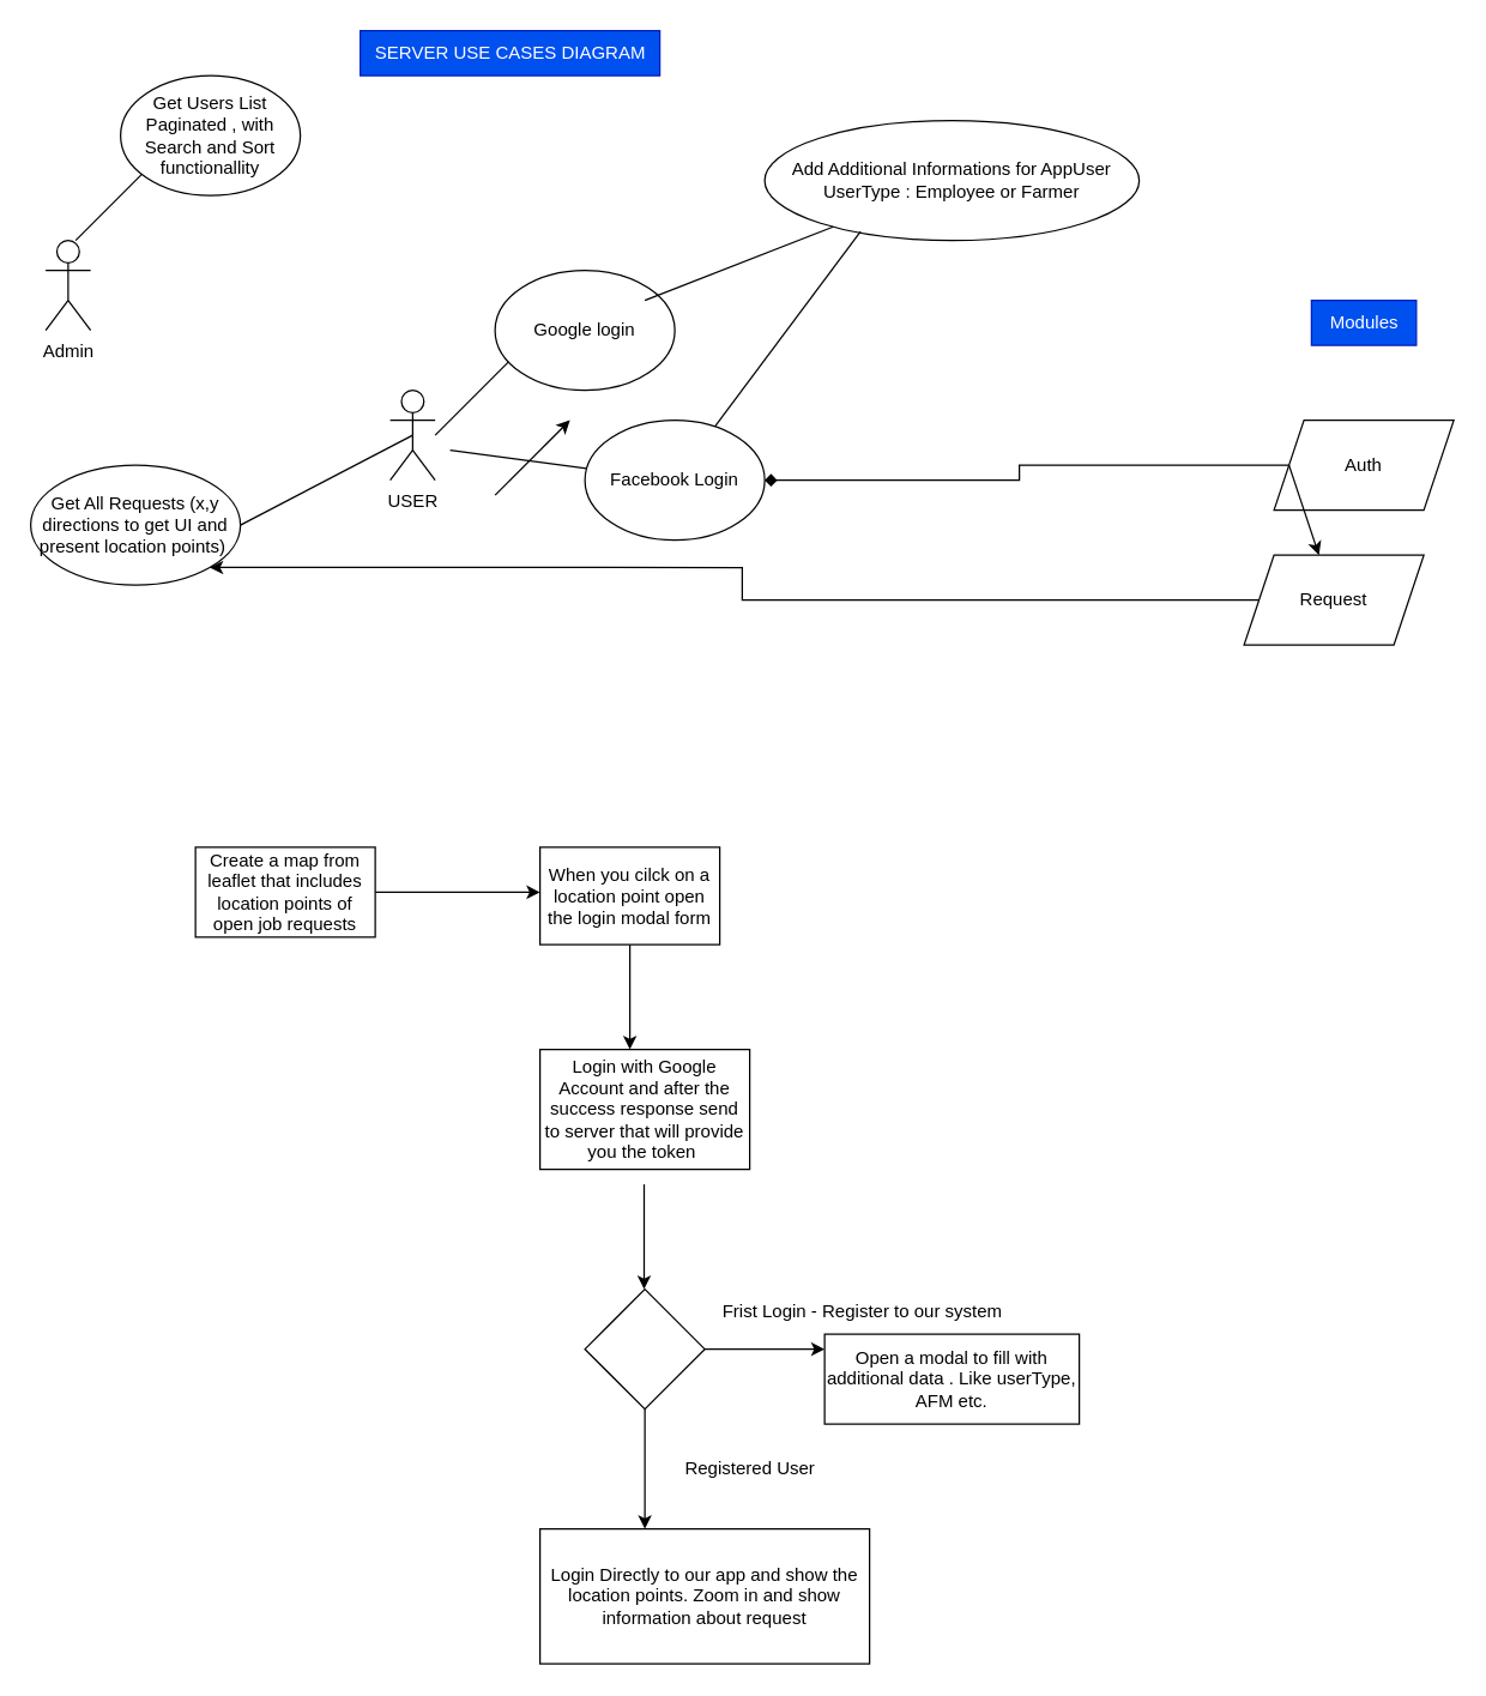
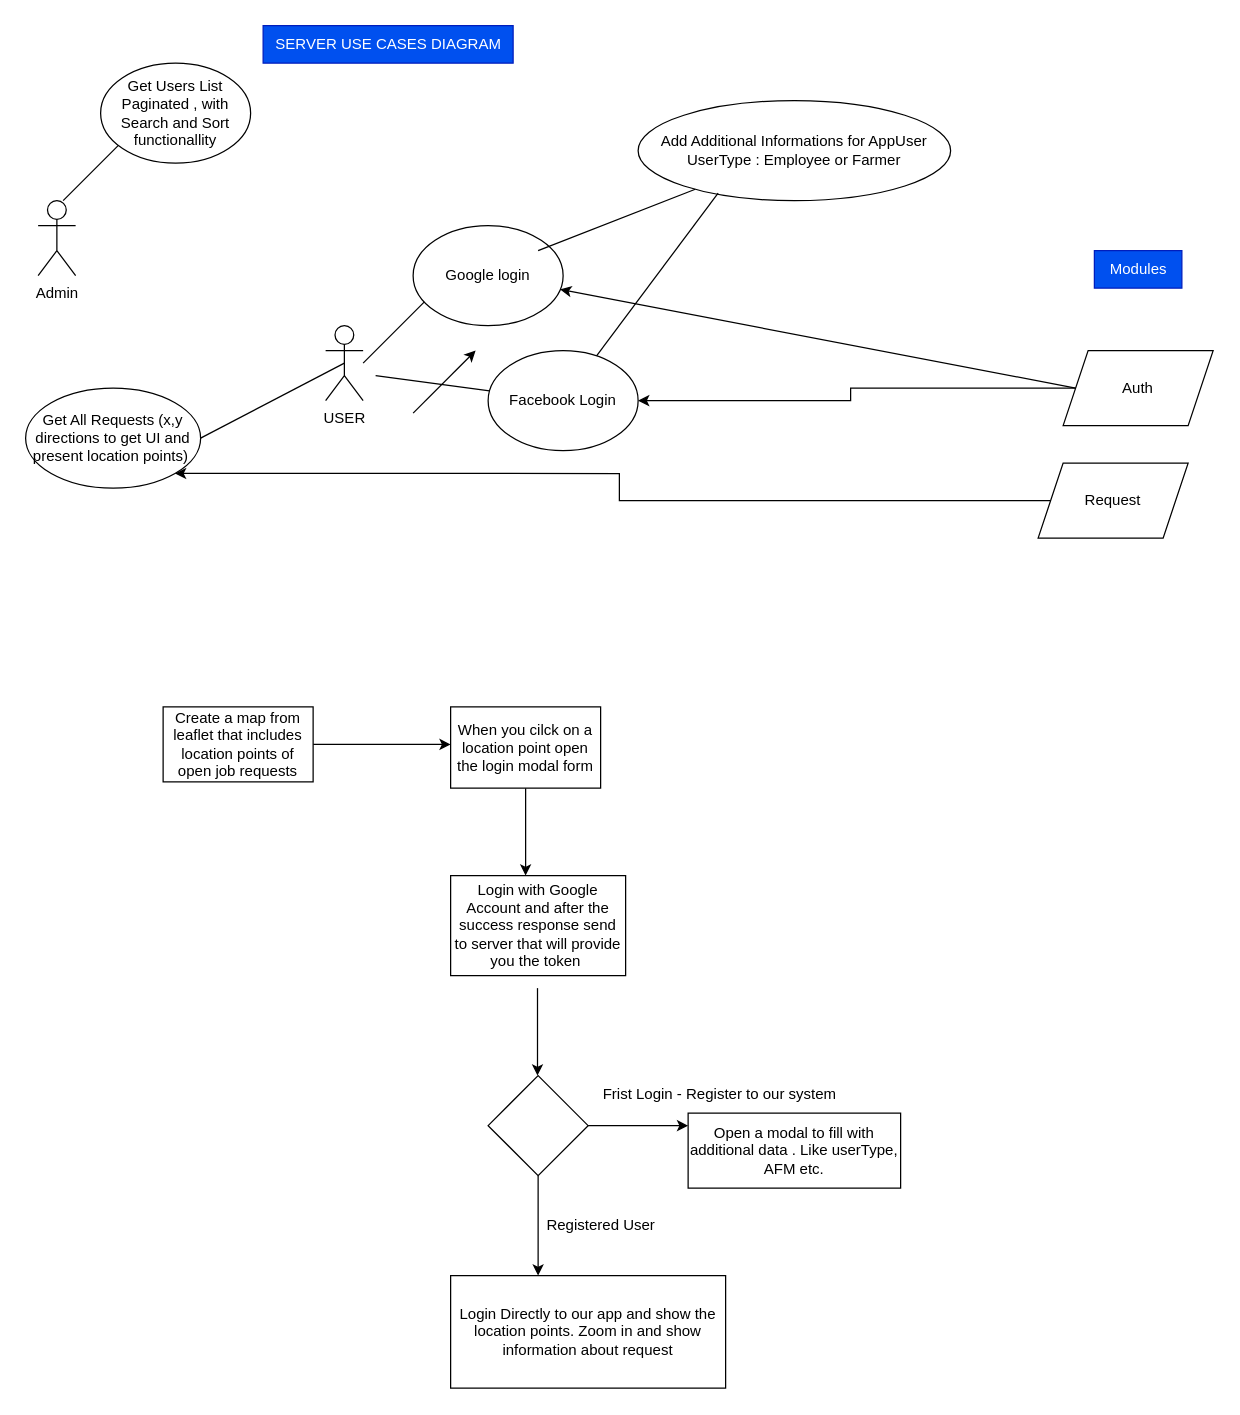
- <mxCell id="13" value="SERVER USE CASES DIAGRAM" style="text;html=1;align=center;verticalAlign=middle;resizable=0;points=[];autosize=1;strokeColor=#001DBC;fillColor=#0050ef;fontColor=#ffffff;" vertex="1" parent="1"><mxGeometry x="240" y="20" width="200" height="30" as="geometry" /></mxCell>
+ <mxCell id="13" value="SERVER USE CASES DIAGRAM" style="text;html=1;align=center;verticalAlign=middle;resizable=0;points=[];autosize=1;strokeColor=#001DBC;fillColor=#0050ef;fontColor=#ffffff;" vertex="1" parent="1"><mxGeometry x="210" y="20" width="200" height="30" as="geometry" /></mxCell>
- <mxCell id="29" style="edgeStyle=orthogonalEdgeStyle;rounded=0;orthogonalLoop=1;jettySize=auto;html=1;endArrow=diamond;" edge="1" parent="1" source="30" target="10"><mxGeometry relative="1" as="geometry"><Array as="points"><mxPoint x="680" y="310" /><mxPoint x="680" y="320" /></Array></mxGeometry></mxCell>
+ <mxCell id="29" style="edgeStyle=orthogonalEdgeStyle;rounded=0;orthogonalLoop=1;jettySize=auto;html=1;" edge="1" parent="1" source="30" target="10"><mxGeometry relative="1" as="geometry"><Array as="points"><mxPoint x="680" y="310" /><mxPoint x="680" y="320" /></Array></mxGeometry></mxCell>
- <mxCell id="35" value="" style="endArrow=classic;html=1;rounded=0;exitX=0;exitY=0.5;exitDx=0;exitDy=0;" edge="1" parent="1" source="30" target="33"><mxGeometry width="50" height="50" relative="1" as="geometry"><mxPoint x="750" y="270" as="sourcePoint" /><mxPoint x="800" y="220" as="targetPoint" /></mxGeometry></mxCell>
+ <mxCell id="35" value="" style="endArrow=classic;html=1;rounded=0;exitX=0;exitY=0.5;exitDx=0;exitDy=0;" edge="1" parent="1" source="30" target="4"><mxGeometry width="50" height="50" relative="1" as="geometry"><mxPoint x="750" y="270" as="sourcePoint" /><mxPoint x="800" y="220" as="targetPoint" /></mxGeometry></mxCell>
- <mxCell id="24" value="Registered User" style="text;html=1;align=center;verticalAlign=middle;resizable=0;points=[];autosize=1;strokeColor=none;fillColor=none;" vertex="1" parent="1"><mxGeometry x="445" y="965" width="110" height="30" as="geometry" /></mxCell>
+ <mxCell id="24" value="Registered User" style="text;html=1;align=center;verticalAlign=middle;resizable=0;points=[];autosize=1;strokeColor=none;fillColor=none;" vertex="1" parent="1"><mxGeometry x="425" y="965" width="110" height="30" as="geometry" /></mxCell>
